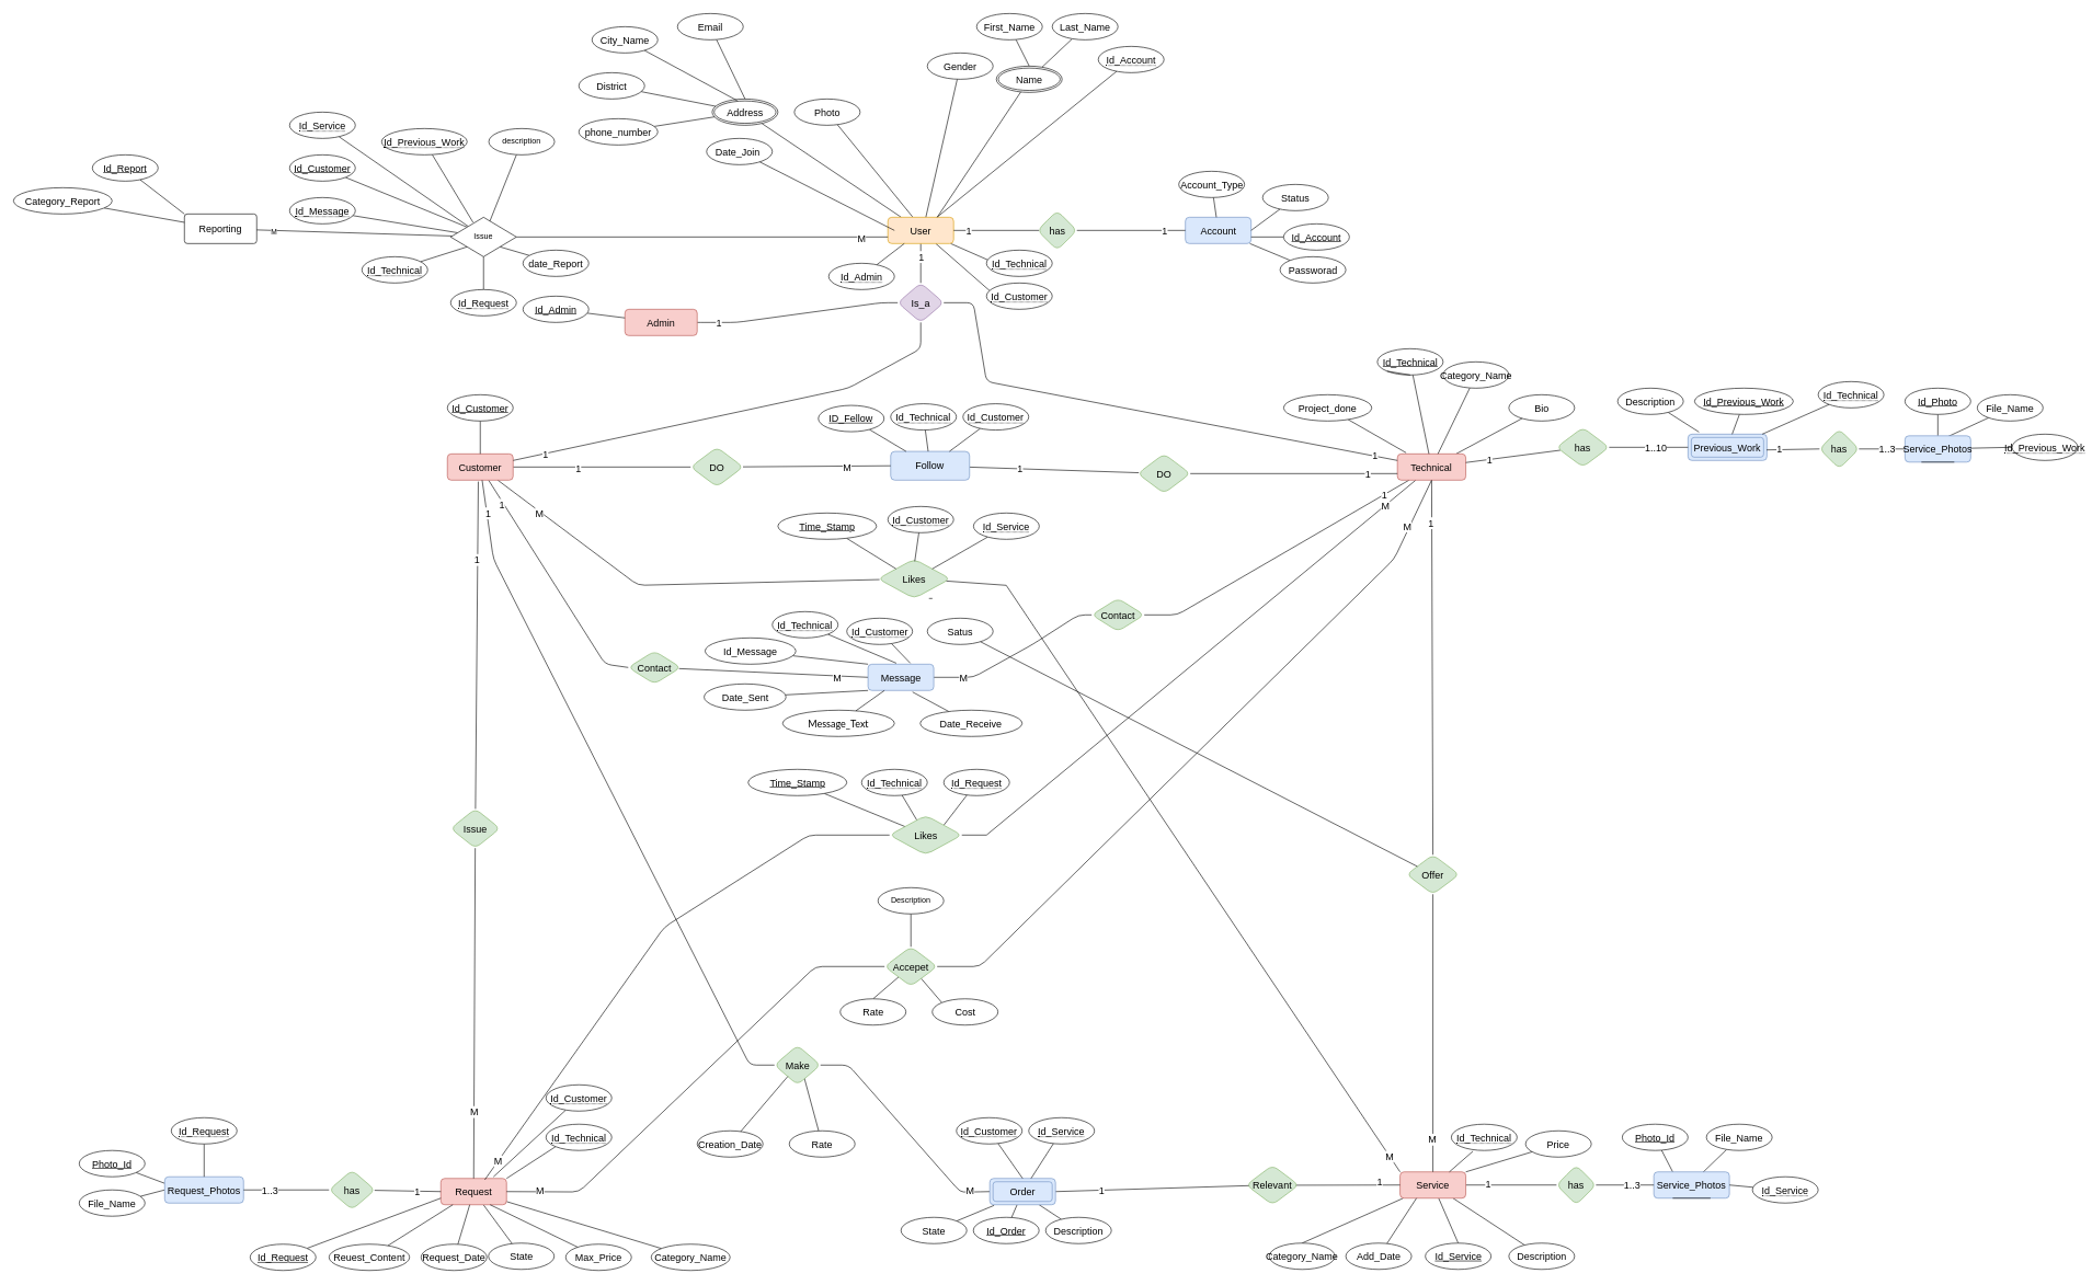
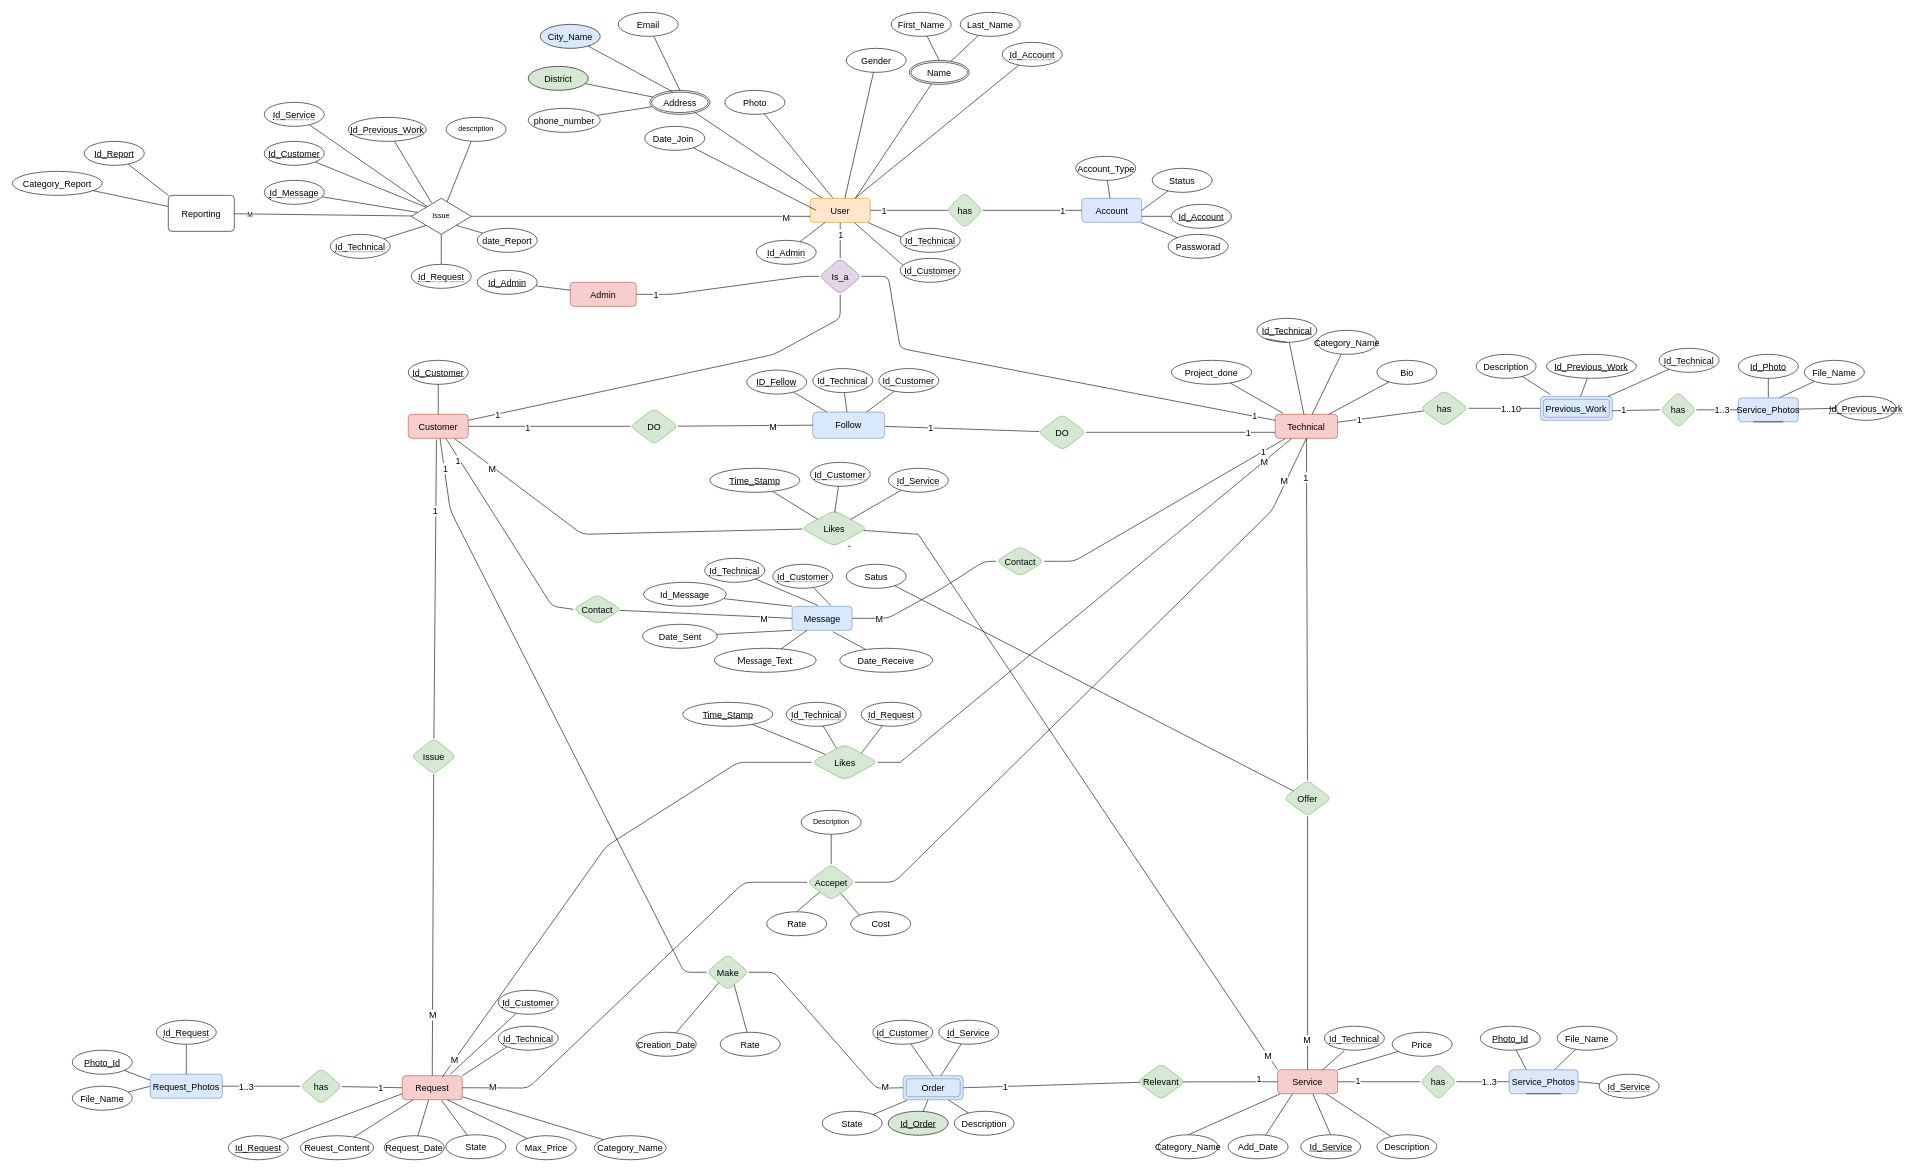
- <mxCell id="31" value="City_Name" style="ellipse;whiteSpace=wrap;html=1;align=center;rounded=1;fontSize=15;" parent="1" vertex="1"><mxGeometry x="900" y="40" width="100" height="40" as="geometry" /></mxCell>
+ <mxCell id="31" value="City_Name" style="ellipse;whiteSpace=wrap;html=1;align=center;rounded=1;fontSize=15;fillColor=#dae8fc;" parent="1" vertex="1"><mxGeometry x="900" y="40" width="100" height="40" as="geometry" /></mxCell>
- <mxCell id="29" value="District" style="ellipse;whiteSpace=wrap;html=1;align=center;rounded=1;fontSize=15;" parent="1" vertex="1"><mxGeometry x="880" y="110" width="100" height="40" as="geometry" /></mxCell>
+ <mxCell id="29" value="District" style="ellipse;whiteSpace=wrap;html=1;align=center;rounded=1;fontSize=15;fillColor=#d5e8d4;" parent="1" vertex="1"><mxGeometry x="880" y="110" width="100" height="40" as="geometry" /></mxCell>
- <mxCell id="258" value="Reporting" style="rounded=1;arcSize=10;whiteSpace=wrap;html=1;align=center;fontSize=15;" parent="1" vertex="1"><mxGeometry x="280" y="325" width="110" height="45" as="geometry" /></mxCell>
+ <mxCell id="258" value="Reporting" style="rounded=1;arcSize=10;whiteSpace=wrap;html=1;align=center;fontSize=15;" parent="1" vertex="1"><mxGeometry x="280" y="325" width="110" height="60" as="geometry" /></mxCell>
- <mxCell id="128" value="&lt;u style=&quot;font-size: 15px;&quot;&gt;Id_Order&lt;/u&gt;" style="ellipse;whiteSpace=wrap;html=1;align=center;rounded=1;fontSize=15;" parent="1" vertex="1"><mxGeometry x="1480" y="1851.67" width="100" height="40" as="geometry" /></mxCell>
+ <mxCell id="128" value="&lt;u style=&quot;font-size: 15px;&quot;&gt;Id_Order&lt;/u&gt;" style="ellipse;whiteSpace=wrap;html=1;align=center;rounded=1;fontSize=15;fillColor=#d5e8d4;" parent="1" vertex="1"><mxGeometry x="1480" y="1851.67" width="100" height="40" as="geometry" /></mxCell>
